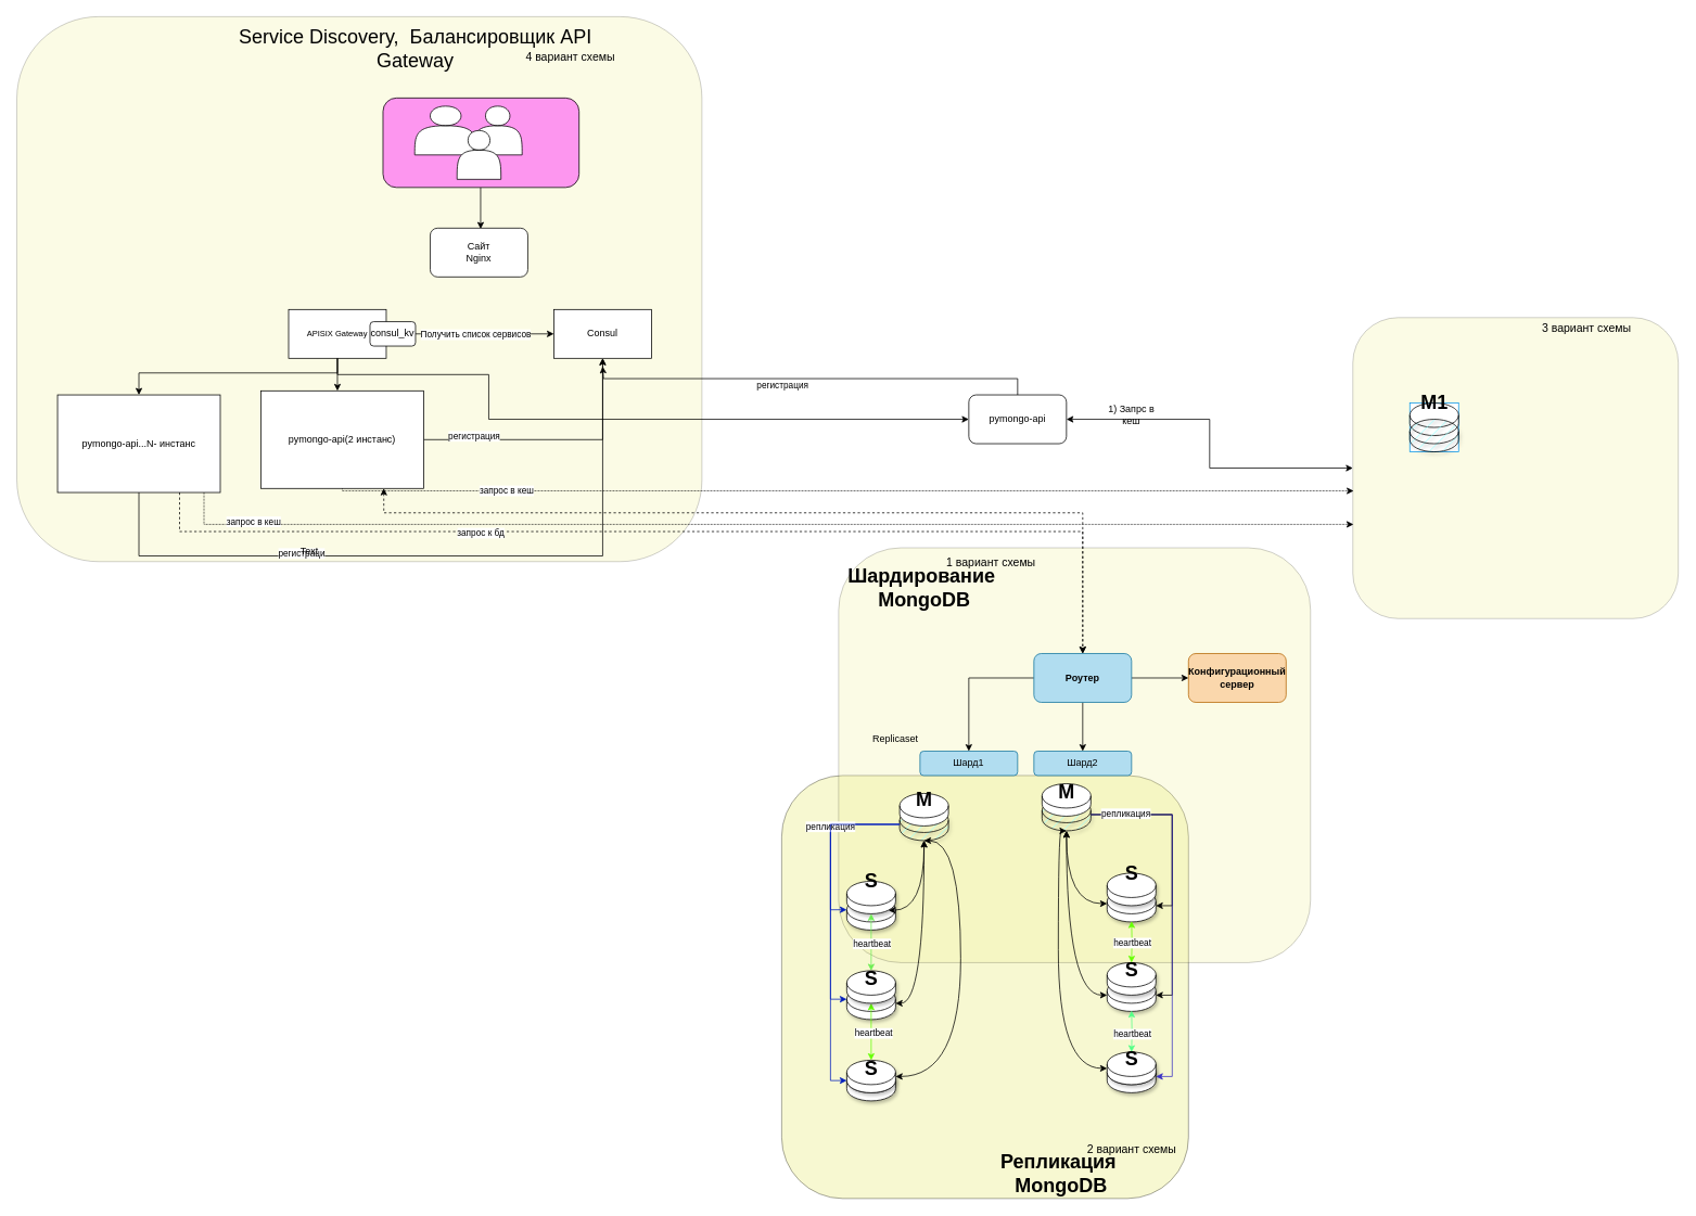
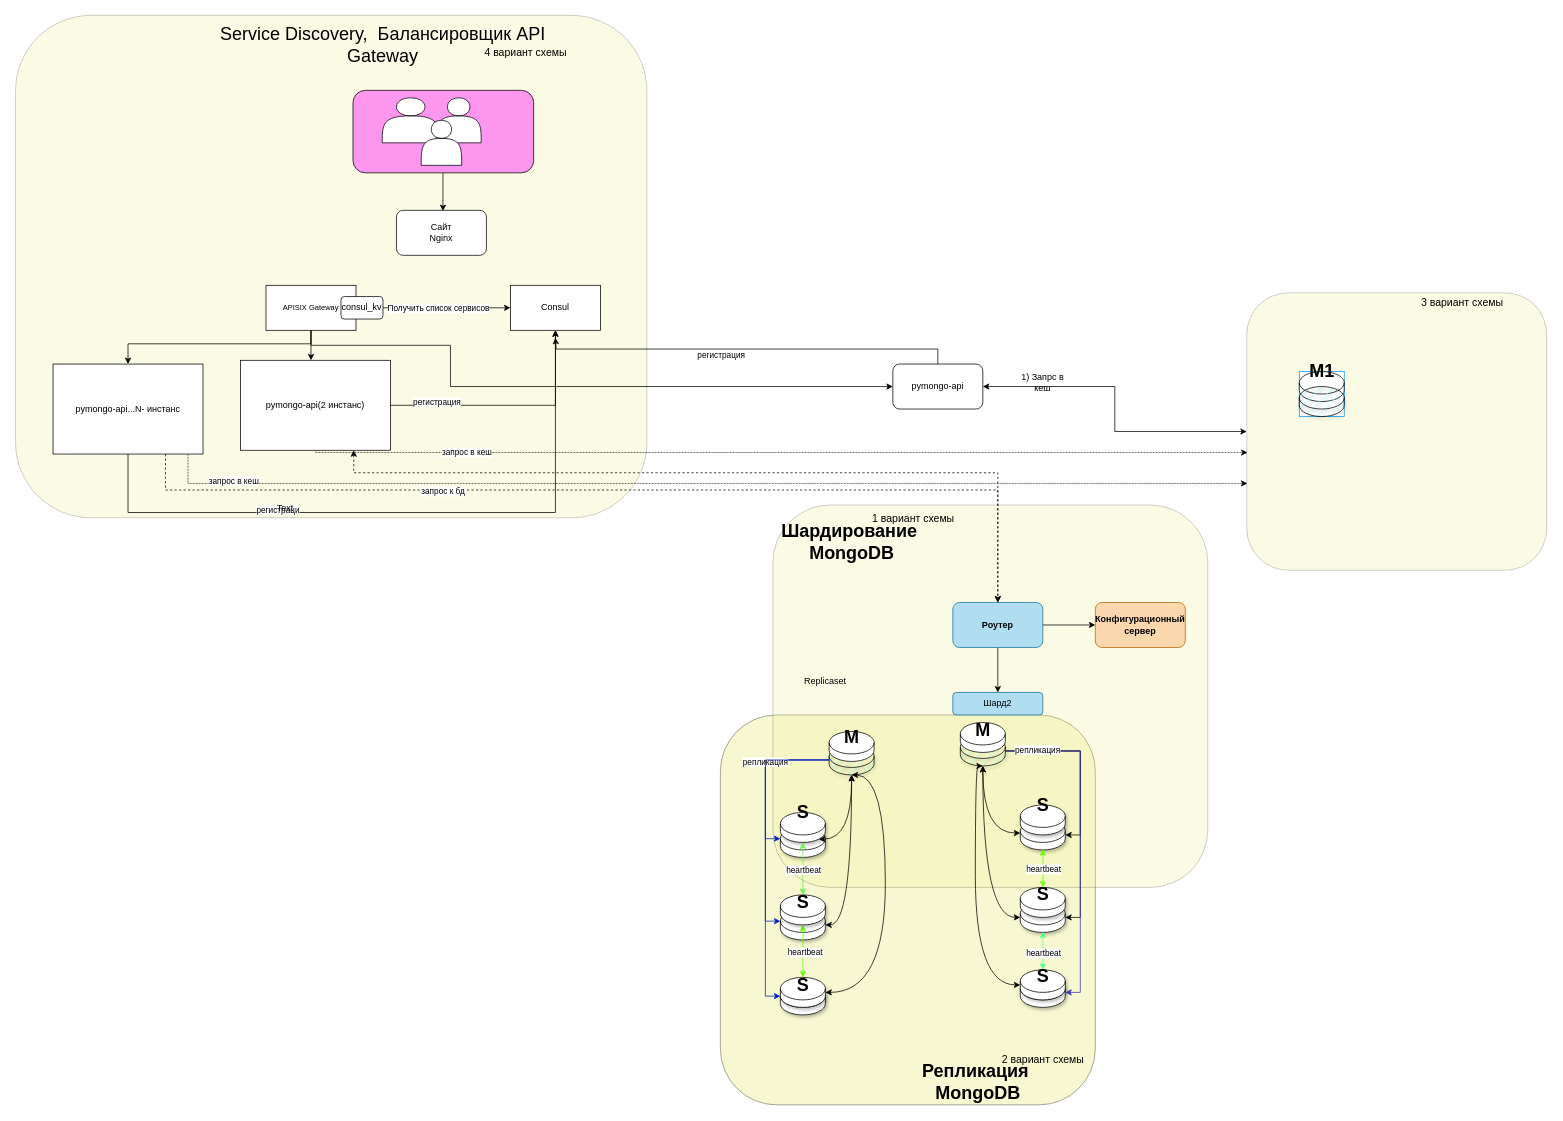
- <mxCell id="8" value="" style="edgeStyle=orthogonalEdgeStyle;rounded=0;orthogonalLoop=1;jettySize=auto;html=1;" parent="1" source="11" target="12" edge="1"><mxGeometry relative="1" as="geometry" /></mxCell>
- <mxCell id="12" value="Шард1" style="rounded=1;whiteSpace=wrap;html=1;fillColor=#b1ddf0;strokeColor=#10739e;" parent="1" vertex="1"><mxGeometry x="1130" y="923" width="120" height="30" as="geometry" /></mxCell>
